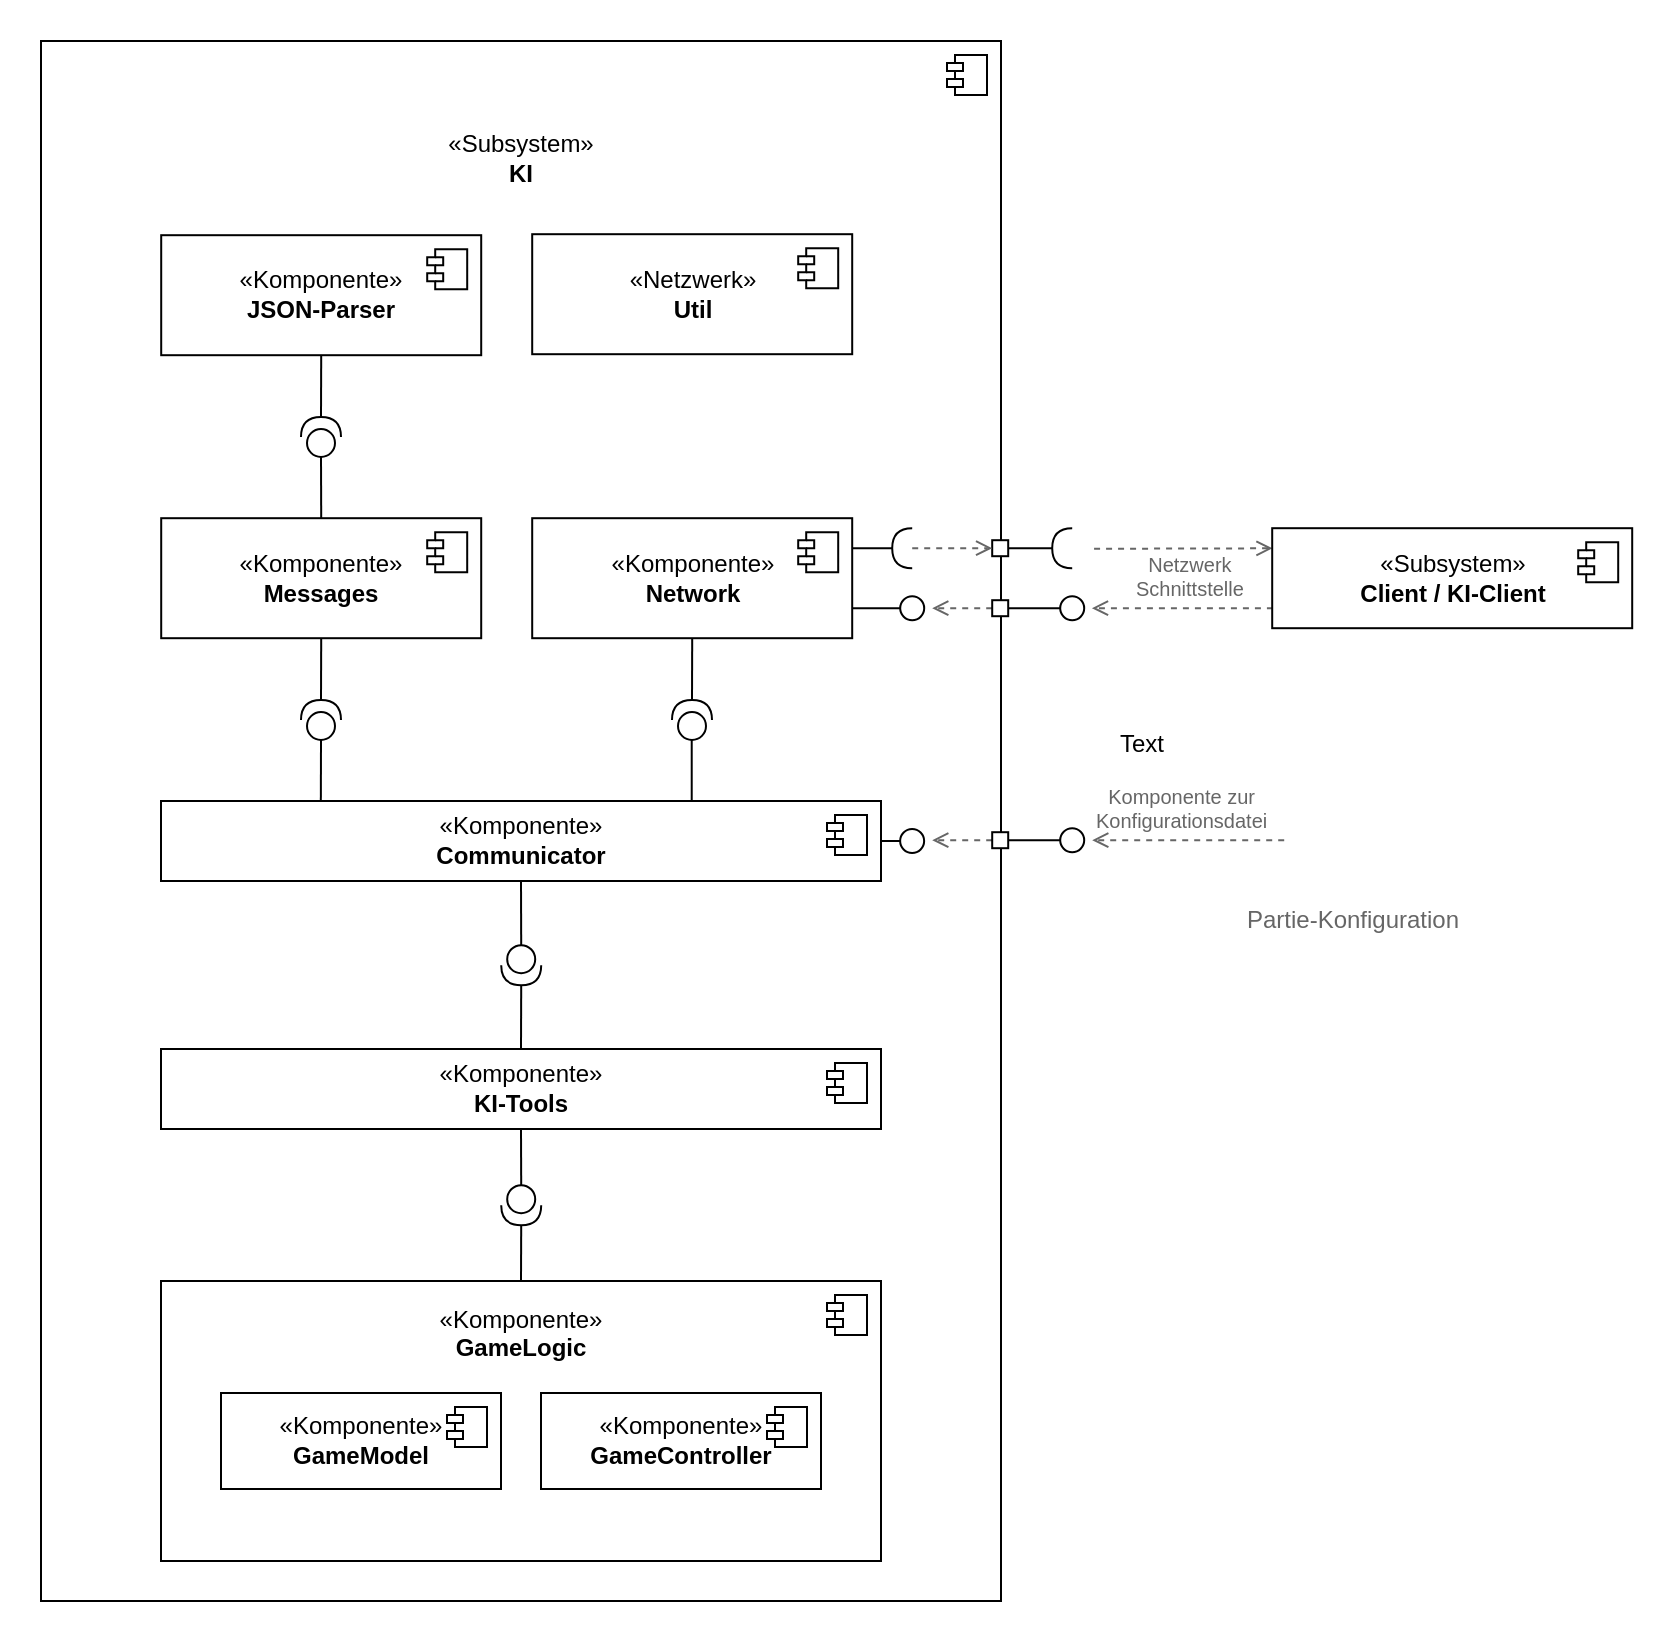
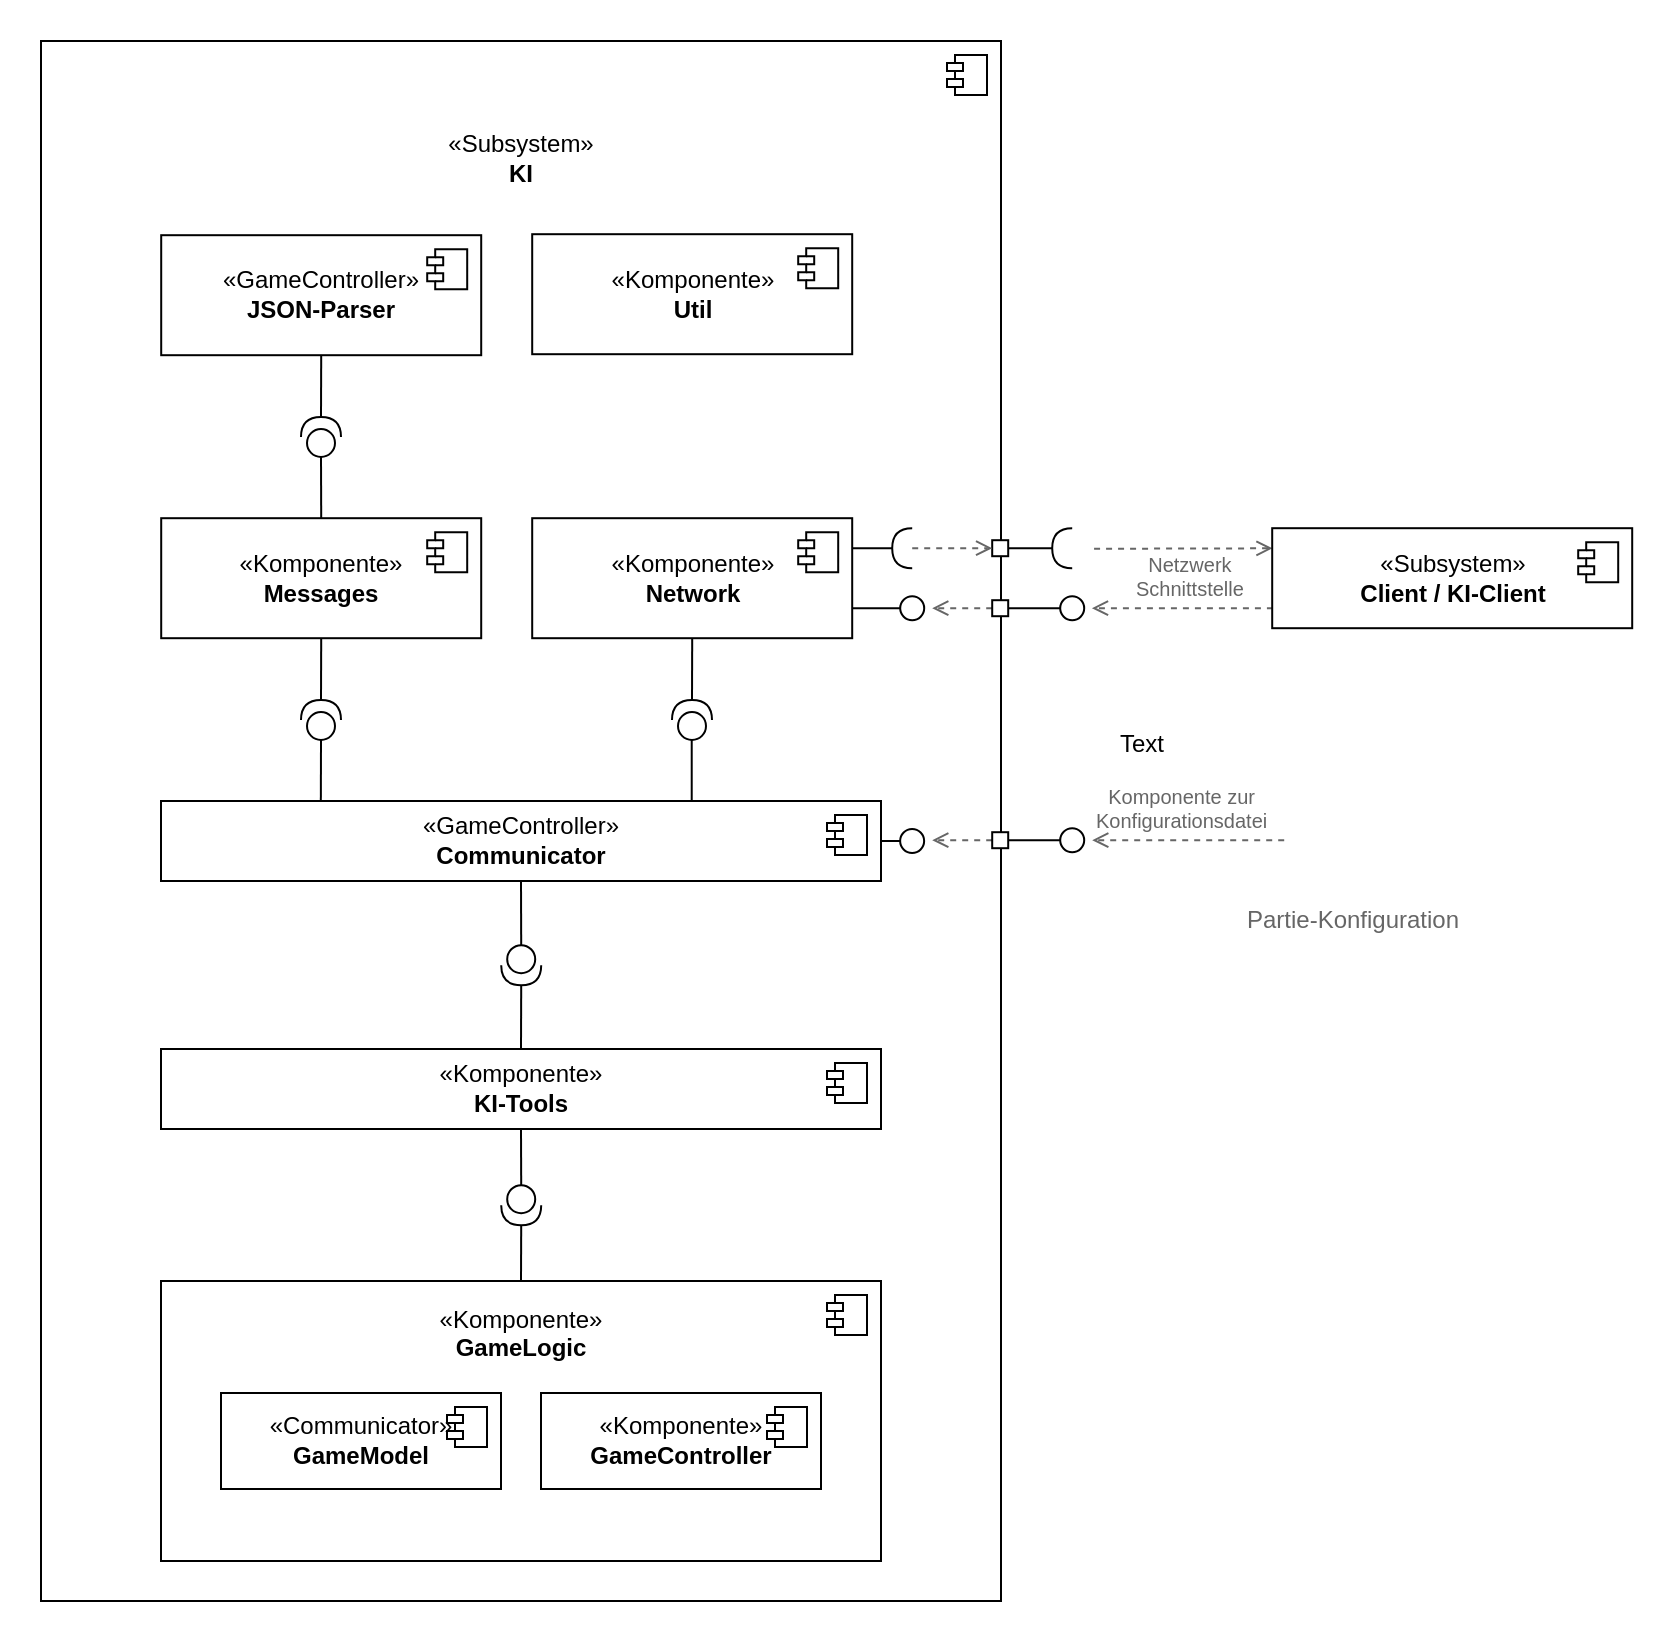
- <mxCell id="15" value="«Komponente»&lt;br&gt;&lt;b&gt;JSON-Parser&lt;/b&gt;" style="html=1;" vertex="1" parent="2"><mxGeometry x="60.1" y="97.1" width="160" height="60" as="geometry" /></mxCell>
+ <mxCell id="15" value="«GameController»&lt;br&gt;&lt;b&gt;JSON-Parser&lt;/b&gt;" style="html=1;" vertex="1" parent="2"><mxGeometry x="60.1" y="97.1" width="160" height="60" as="geometry" /></mxCell>
- <mxCell id="9" value="«Netzwerk»&lt;br&gt;&lt;b&gt;Util&lt;/b&gt;" style="html=1;" vertex="1" parent="2"><mxGeometry x="245.6" y="96.6" width="160" height="60" as="geometry" /></mxCell>
+ <mxCell id="9" value="«Komponente»&lt;br&gt;&lt;b&gt;Util&lt;/b&gt;" style="html=1;" vertex="1" parent="2"><mxGeometry x="245.6" y="96.6" width="160" height="60" as="geometry" /></mxCell>
- <mxCell id="41" value="«Komponente»&lt;br&gt;&lt;b&gt;Communicator&lt;/b&gt;" style="html=1;" vertex="1" parent="1"><mxGeometry x="80" y="400" width="360" height="40" as="geometry" /></mxCell>
+ <mxCell id="41" value="«GameController»&lt;br&gt;&lt;b&gt;Communicator&lt;/b&gt;" style="html=1;" vertex="1" parent="1"><mxGeometry x="80" y="400" width="360" height="40" as="geometry" /></mxCell>
- <mxCell id="25" value="«Komponente»&lt;br&gt;&lt;b&gt;GameModel&lt;/b&gt;" style="html=1;" vertex="1" parent="23"><mxGeometry x="30" y="56" width="140" height="48" as="geometry" /></mxCell>
+ <mxCell id="25" value="«Communicator»&lt;br&gt;&lt;b&gt;GameModel&lt;/b&gt;" style="html=1;" vertex="1" parent="23"><mxGeometry x="30" y="56" width="140" height="48" as="geometry" /></mxCell>
